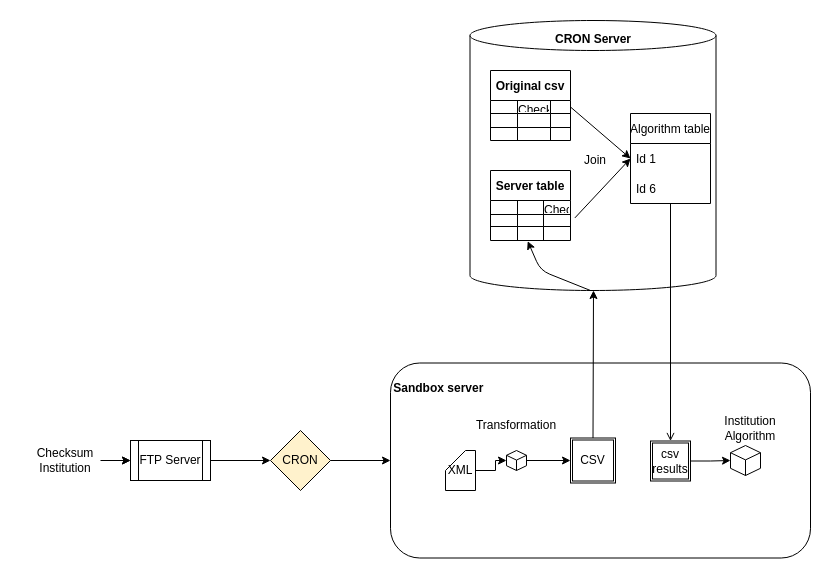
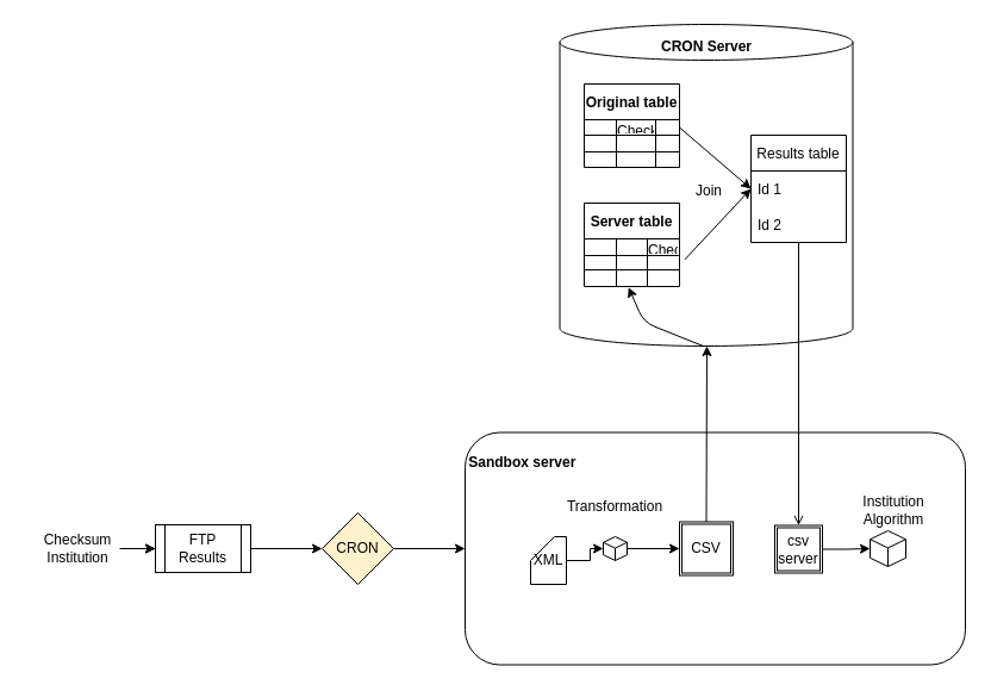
- <mxCell id="17" value="Original csv" style="shape=table;startSize=30;container=1;collapsible=0;childLayout=tableLayout;fontStyle=1;align=center;pointerEvents=1;" vertex="1" parent="1"><mxGeometry x="490" y="70" width="80" height="70" as="geometry" /></mxCell>
+ <mxCell id="17" value="Original table" style="shape=table;startSize=30;container=1;collapsible=0;childLayout=tableLayout;fontStyle=1;align=center;pointerEvents=1;" vertex="1" parent="1"><mxGeometry x="490" y="70" width="80" height="70" as="geometry" /></mxCell>
- <mxCell id="44" value="Algorithm table" style="swimlane;fontStyle=0;childLayout=stackLayout;horizontal=1;startSize=30;horizontalStack=0;resizeParent=1;resizeParentMax=0;resizeLast=0;collapsible=1;marginBottom=0;" vertex="1" parent="1"><mxGeometry x="630" y="113" width="80" height="90" as="geometry" /></mxCell>
+ <mxCell id="44" value="Results table" style="swimlane;fontStyle=0;childLayout=stackLayout;horizontal=1;startSize=30;horizontalStack=0;resizeParent=1;resizeParentMax=0;resizeLast=0;collapsible=1;marginBottom=0;" vertex="1" parent="1"><mxGeometry x="630" y="113" width="80" height="90" as="geometry" /></mxCell>
- <mxCell id="46" value="Id 6" style="text;strokeColor=none;fillColor=none;align=left;verticalAlign=middle;spacingLeft=4;spacingRight=4;overflow=hidden;points=[[0,0.5],[1,0.5]];portConstraint=eastwest;rotatable=0;" vertex="1" parent="44"><mxGeometry y="60" width="80" height="30" as="geometry" /></mxCell>
+ <mxCell id="46" value="Id 2" style="text;strokeColor=none;fillColor=none;align=left;verticalAlign=middle;spacingLeft=4;spacingRight=4;overflow=hidden;points=[[0,0.5],[1,0.5]];portConstraint=eastwest;rotatable=0;" vertex="1" parent="44"><mxGeometry y="60" width="80" height="30" as="geometry" /></mxCell>
- <mxCell id="8" value="FTP Server" style="shape=process;whiteSpace=wrap;html=1;backgroundOutline=1;" vertex="1" parent="1"><mxGeometry x="130" y="440" width="80" height="40" as="geometry" /></mxCell>
+ <mxCell id="8" value="FTP Results" style="shape=process;whiteSpace=wrap;html=1;backgroundOutline=1;" vertex="1" parent="1"><mxGeometry x="130" y="440" width="80" height="40" as="geometry" /></mxCell>
- <mxCell id="52" value="csv results" style="shape=ext;double=1;whiteSpace=wrap;html=1;aspect=fixed;" vertex="1" parent="1"><mxGeometry x="650" y="440.5" width="40" height="40" as="geometry" /></mxCell>
+ <mxCell id="52" value="csv server" style="shape=ext;double=1;whiteSpace=wrap;html=1;aspect=fixed;" vertex="1" parent="1"><mxGeometry x="650" y="440.5" width="40" height="40" as="geometry" /></mxCell>
